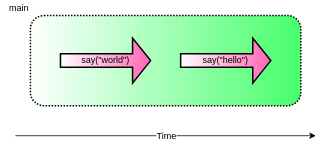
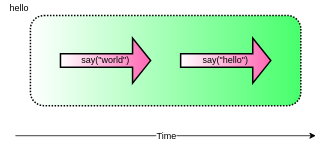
- <mxCell id="4" value="main" style="rounded=1;whiteSpace=wrap;html=1;dashed=1;dashPattern=1 1;strokeWidth=2;gradientColor=#47FF6C;gradientDirection=east;align=right;verticalAlign=bottom;labelPosition=left;verticalLabelPosition=top;" vertex="1" parent="1"><mxGeometry x="40" y="20" width="360" height="120" as="geometry" /></mxCell>
+ <mxCell id="4" value="hello" style="rounded=1;whiteSpace=wrap;html=1;dashed=1;dashPattern=1 1;strokeWidth=2;gradientColor=#47FF6C;gradientDirection=east;align=right;verticalAlign=bottom;labelPosition=left;verticalLabelPosition=top;" vertex="1" parent="1"><mxGeometry x="40" y="20" width="360" height="120" as="geometry" /></mxCell>
